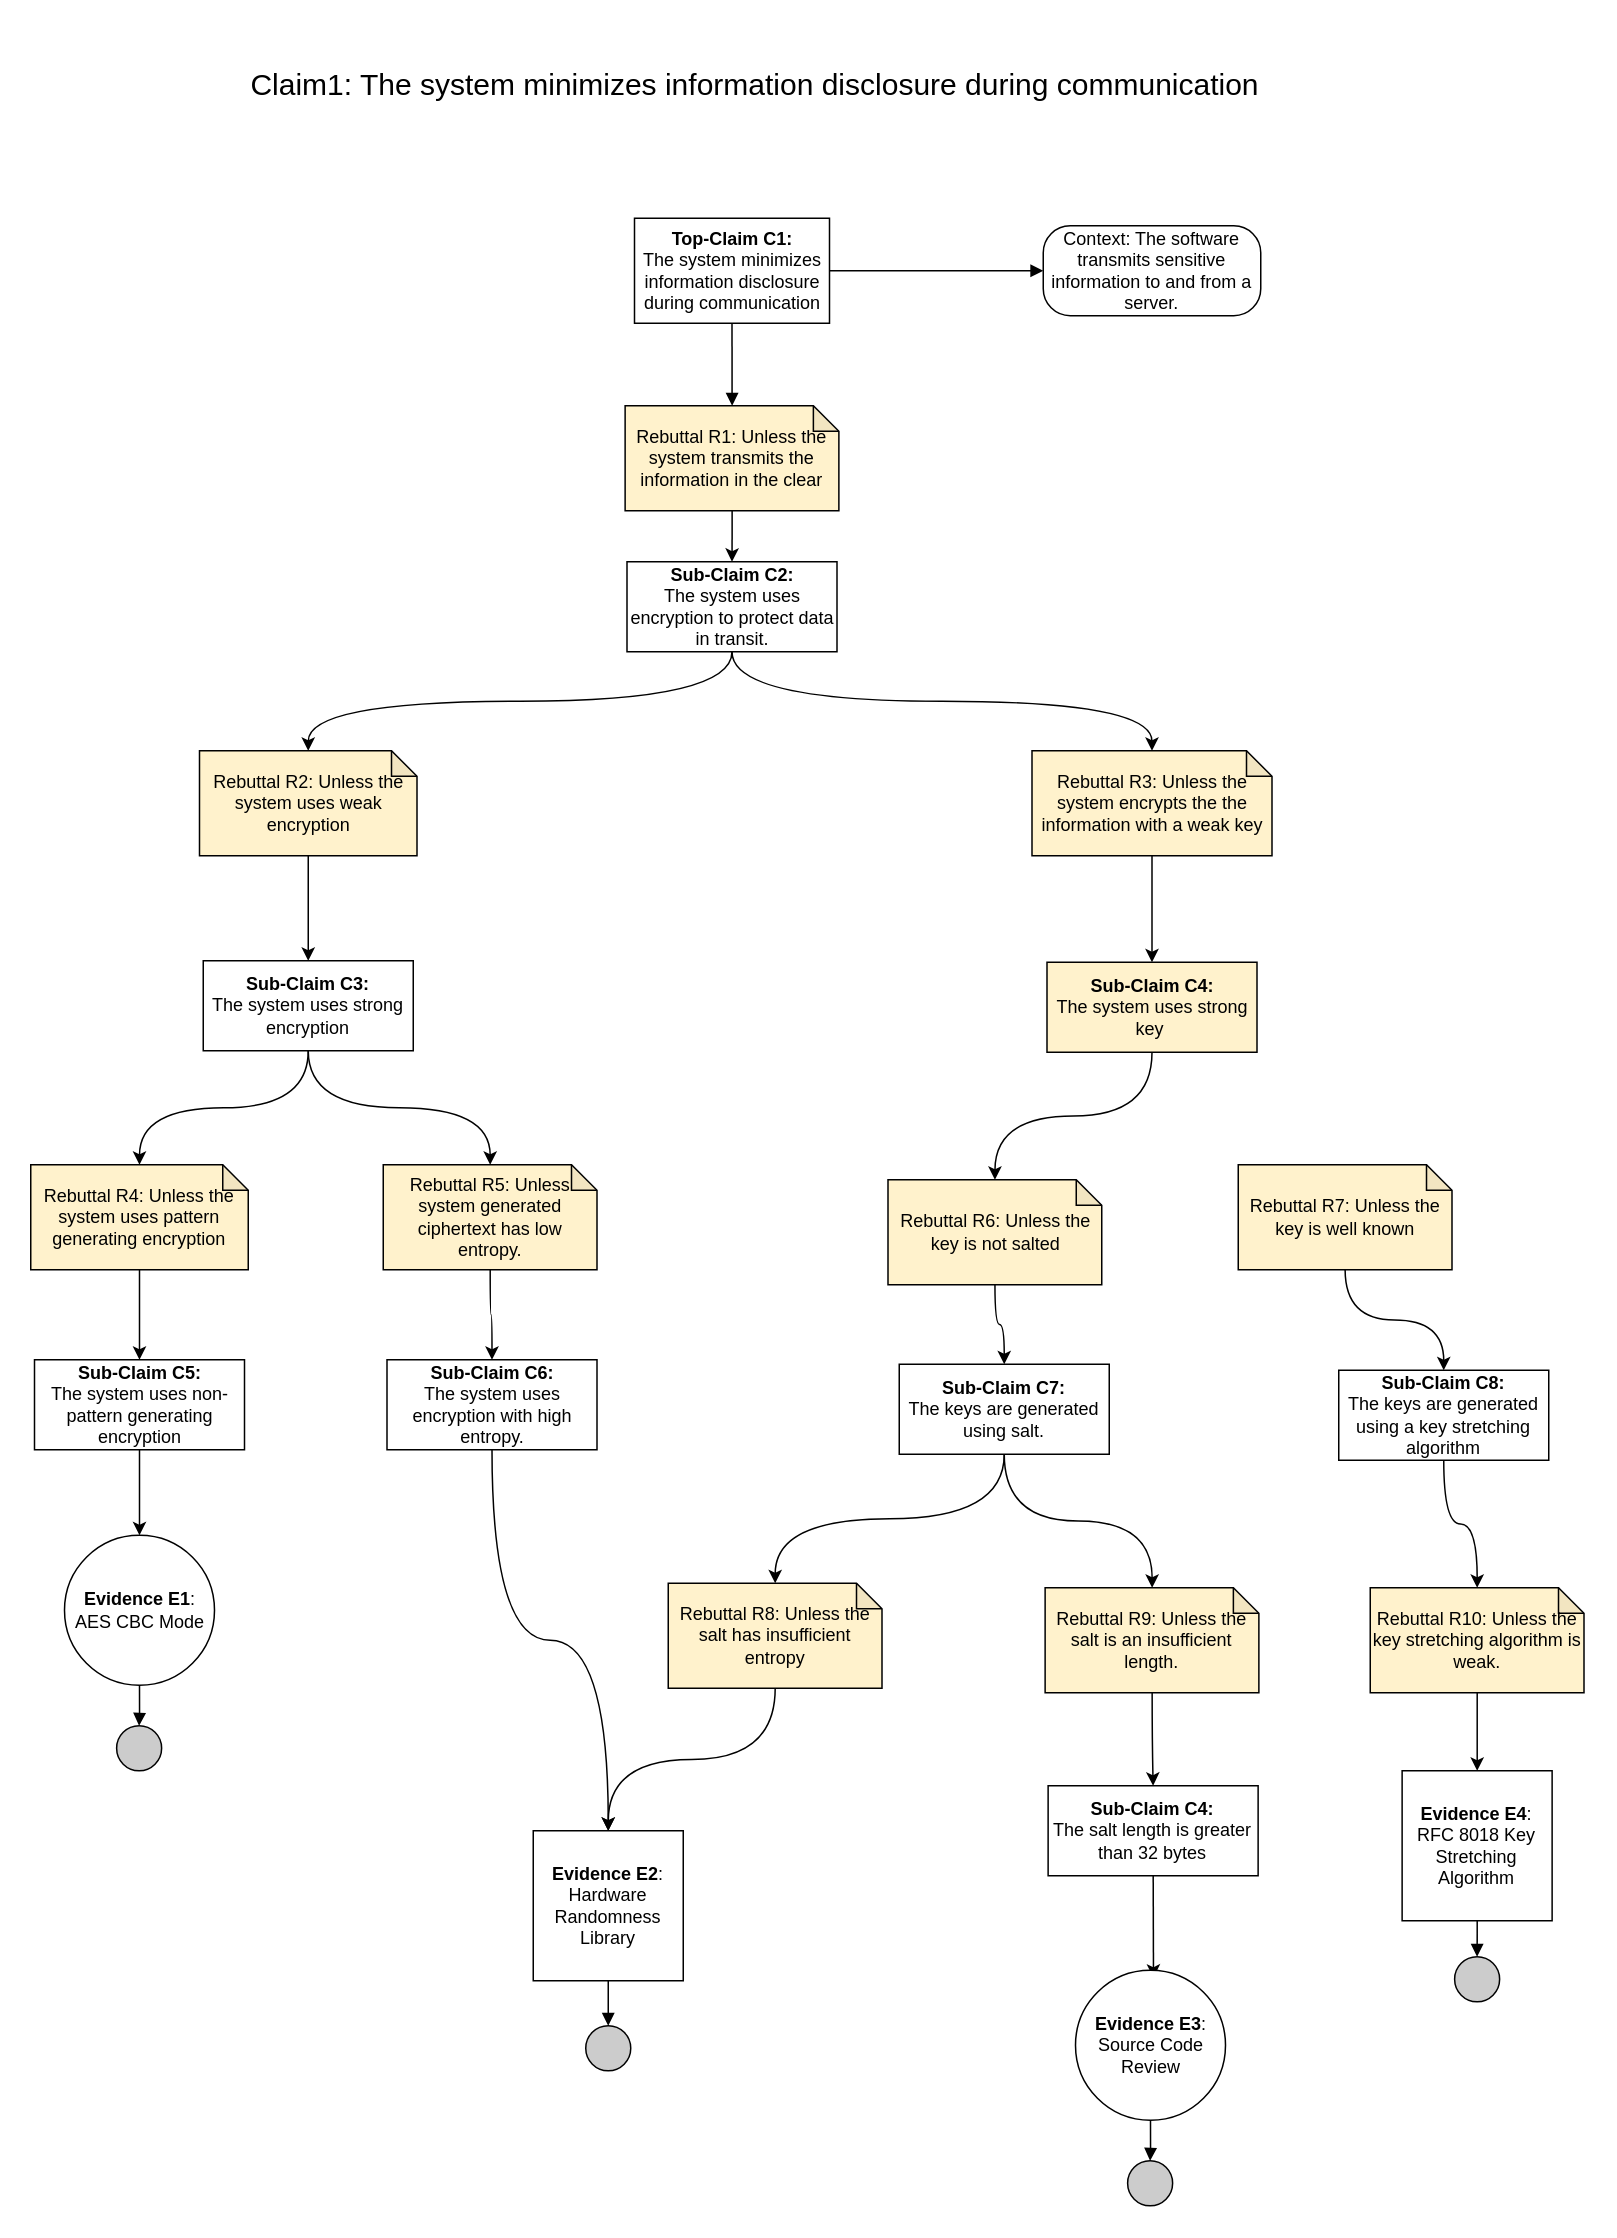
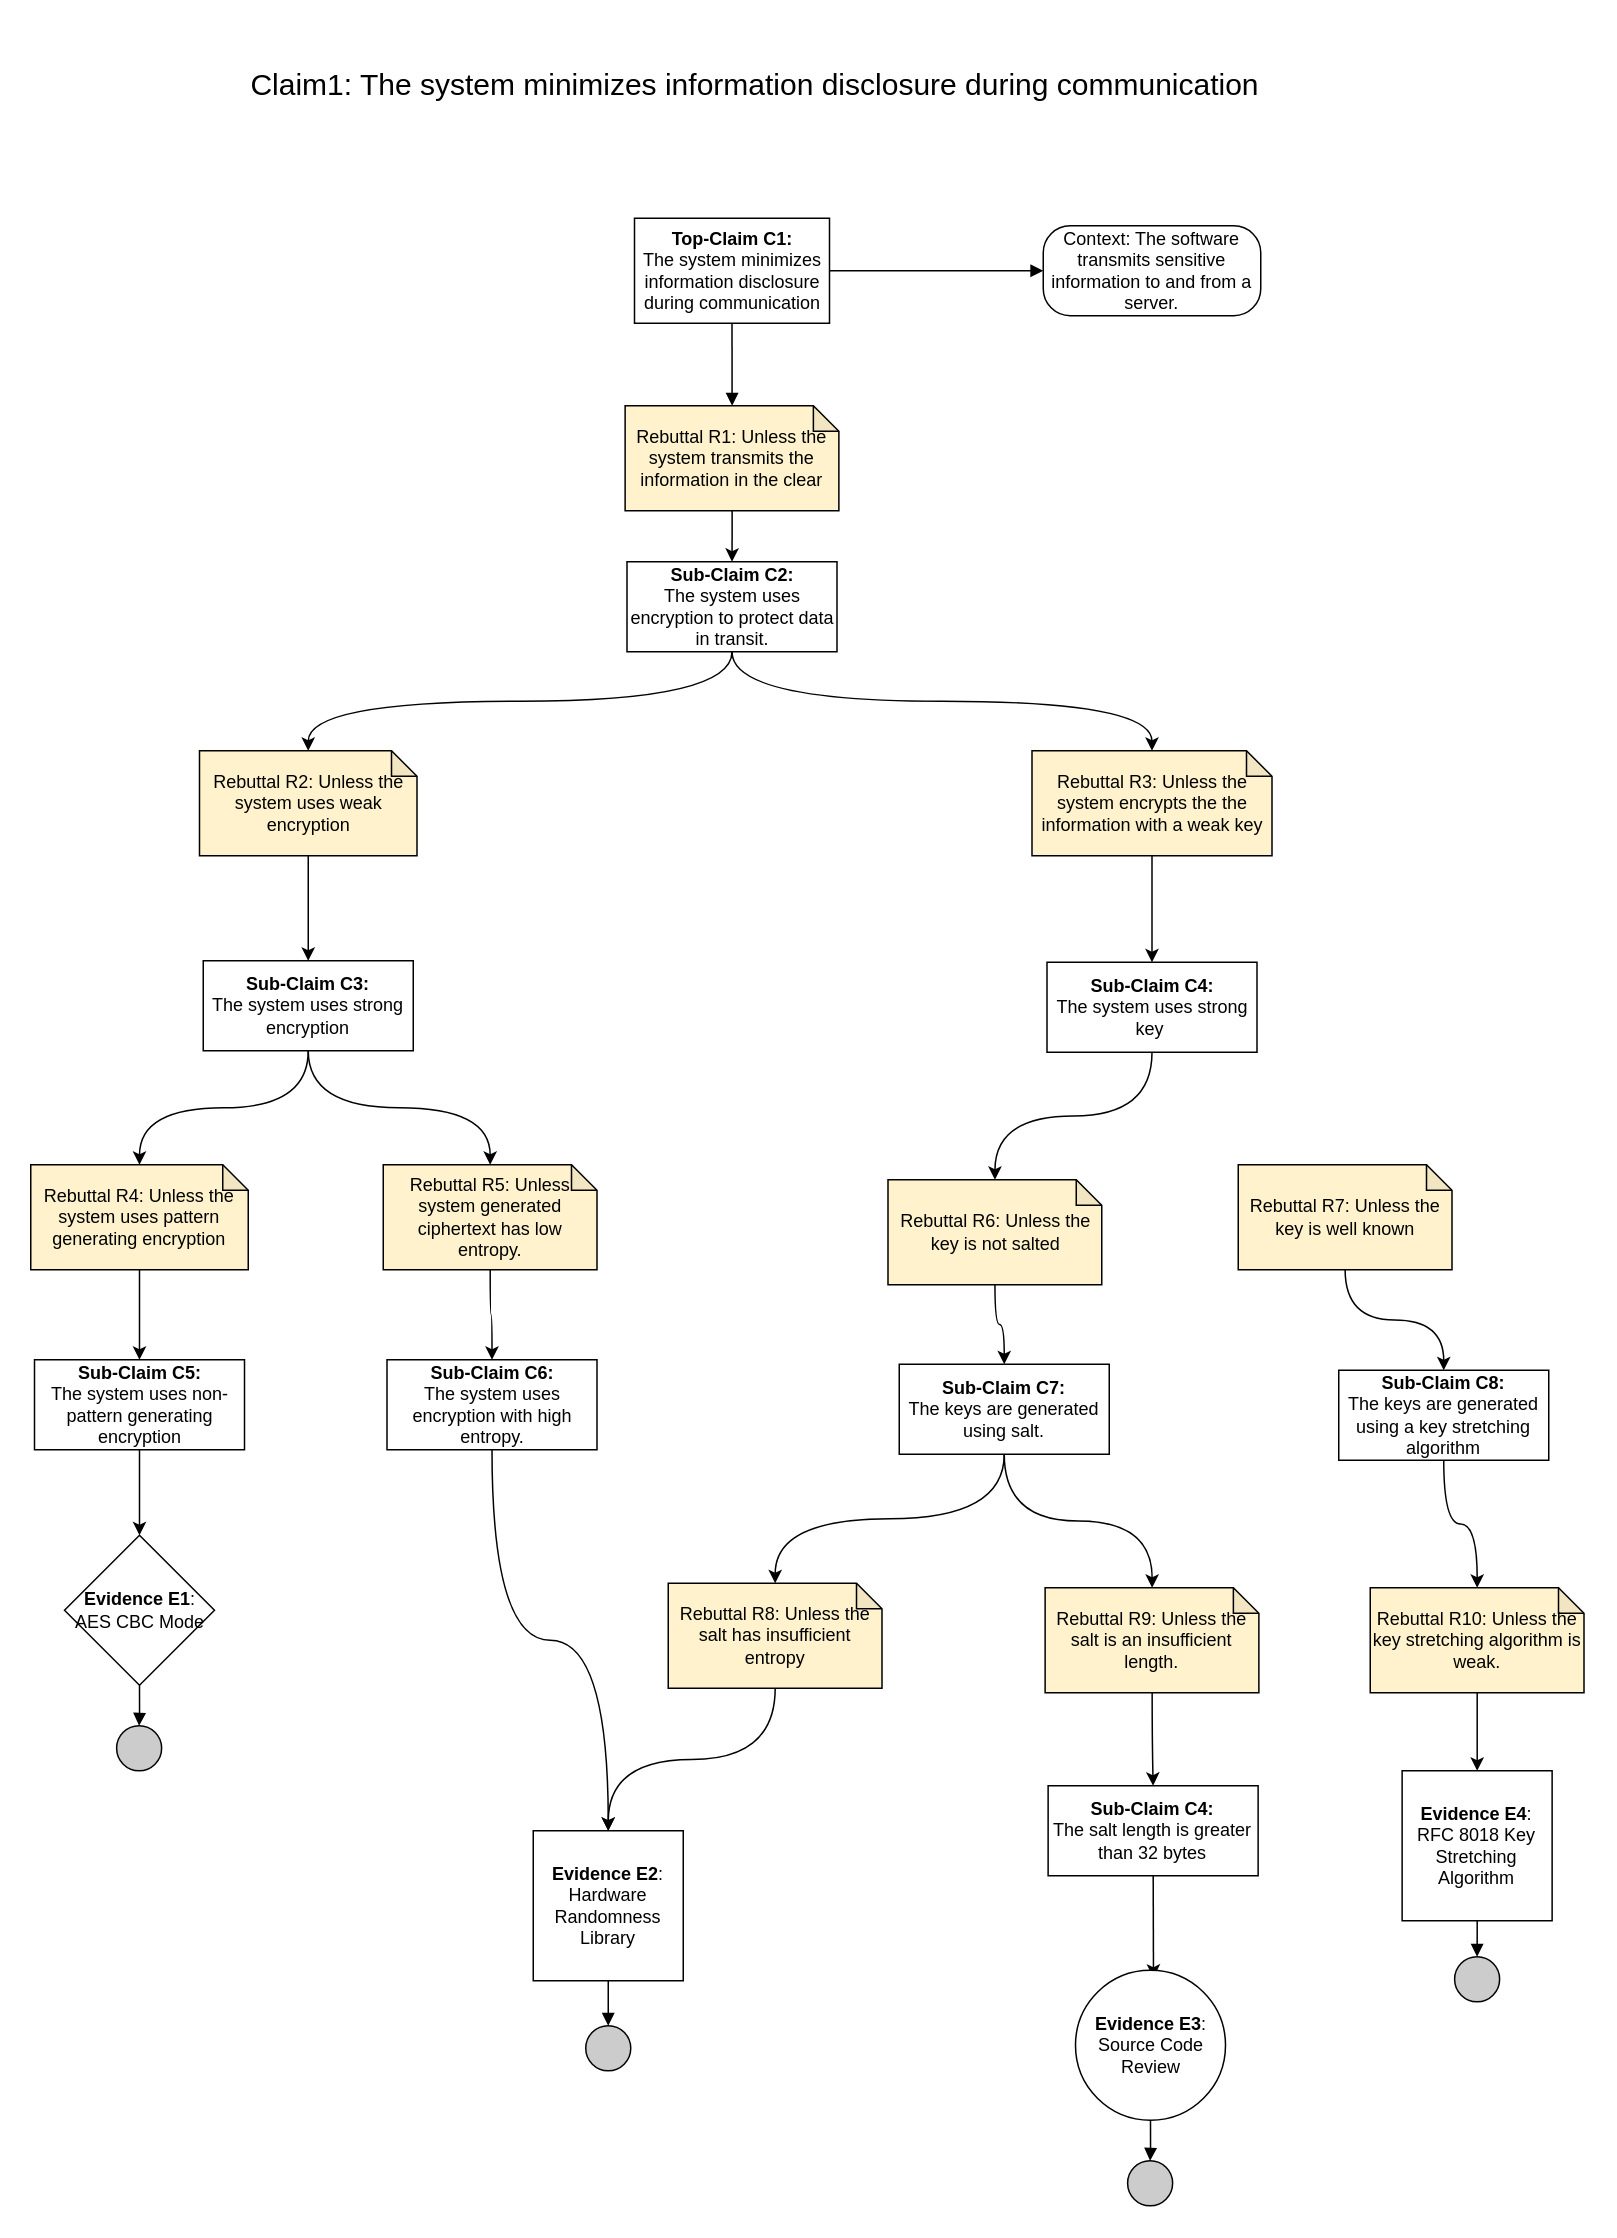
- <mxCell id="9" value="&lt;b&gt;Sub-Claim C4:&lt;br&gt;&lt;/b&gt;The system uses strong key&amp;nbsp;" style="rounded=0;whiteSpace=wrap;html=1;fillColor=#fff2cc;" parent="1" vertex="1"><mxGeometry x="697.5" y="641" width="140" height="60" as="geometry" /></mxCell>
+ <mxCell id="9" value="&lt;b&gt;Sub-Claim C4:&lt;br&gt;&lt;/b&gt;The system uses strong key&amp;nbsp;" style="rounded=0;whiteSpace=wrap;html=1;" parent="1" vertex="1"><mxGeometry x="697.5" y="641" width="140" height="60" as="geometry" /></mxCell>
- <mxCell id="55" value="&lt;div&gt;&lt;b&gt;Evidence E1&lt;/b&gt;:&lt;/div&gt;AES CBC Mode" style="ellipse;whiteSpace=wrap;html=1;aspect=fixed;fillColor=#ffffff;rounded=0;" parent="1" vertex="1"><mxGeometry x="42.5" y="1023" width="100" height="100" as="geometry" /></mxCell>
+ <mxCell id="55" value="&lt;div&gt;&lt;b&gt;Evidence E1&lt;/b&gt;:&lt;/div&gt;AES CBC Mode" style="rhombus;whiteSpace=wrap;html=1;aspect=fixed;fillColor=#ffffff;" parent="1" vertex="1"><mxGeometry x="42.5" y="1023" width="100" height="100" as="geometry" /></mxCell>
